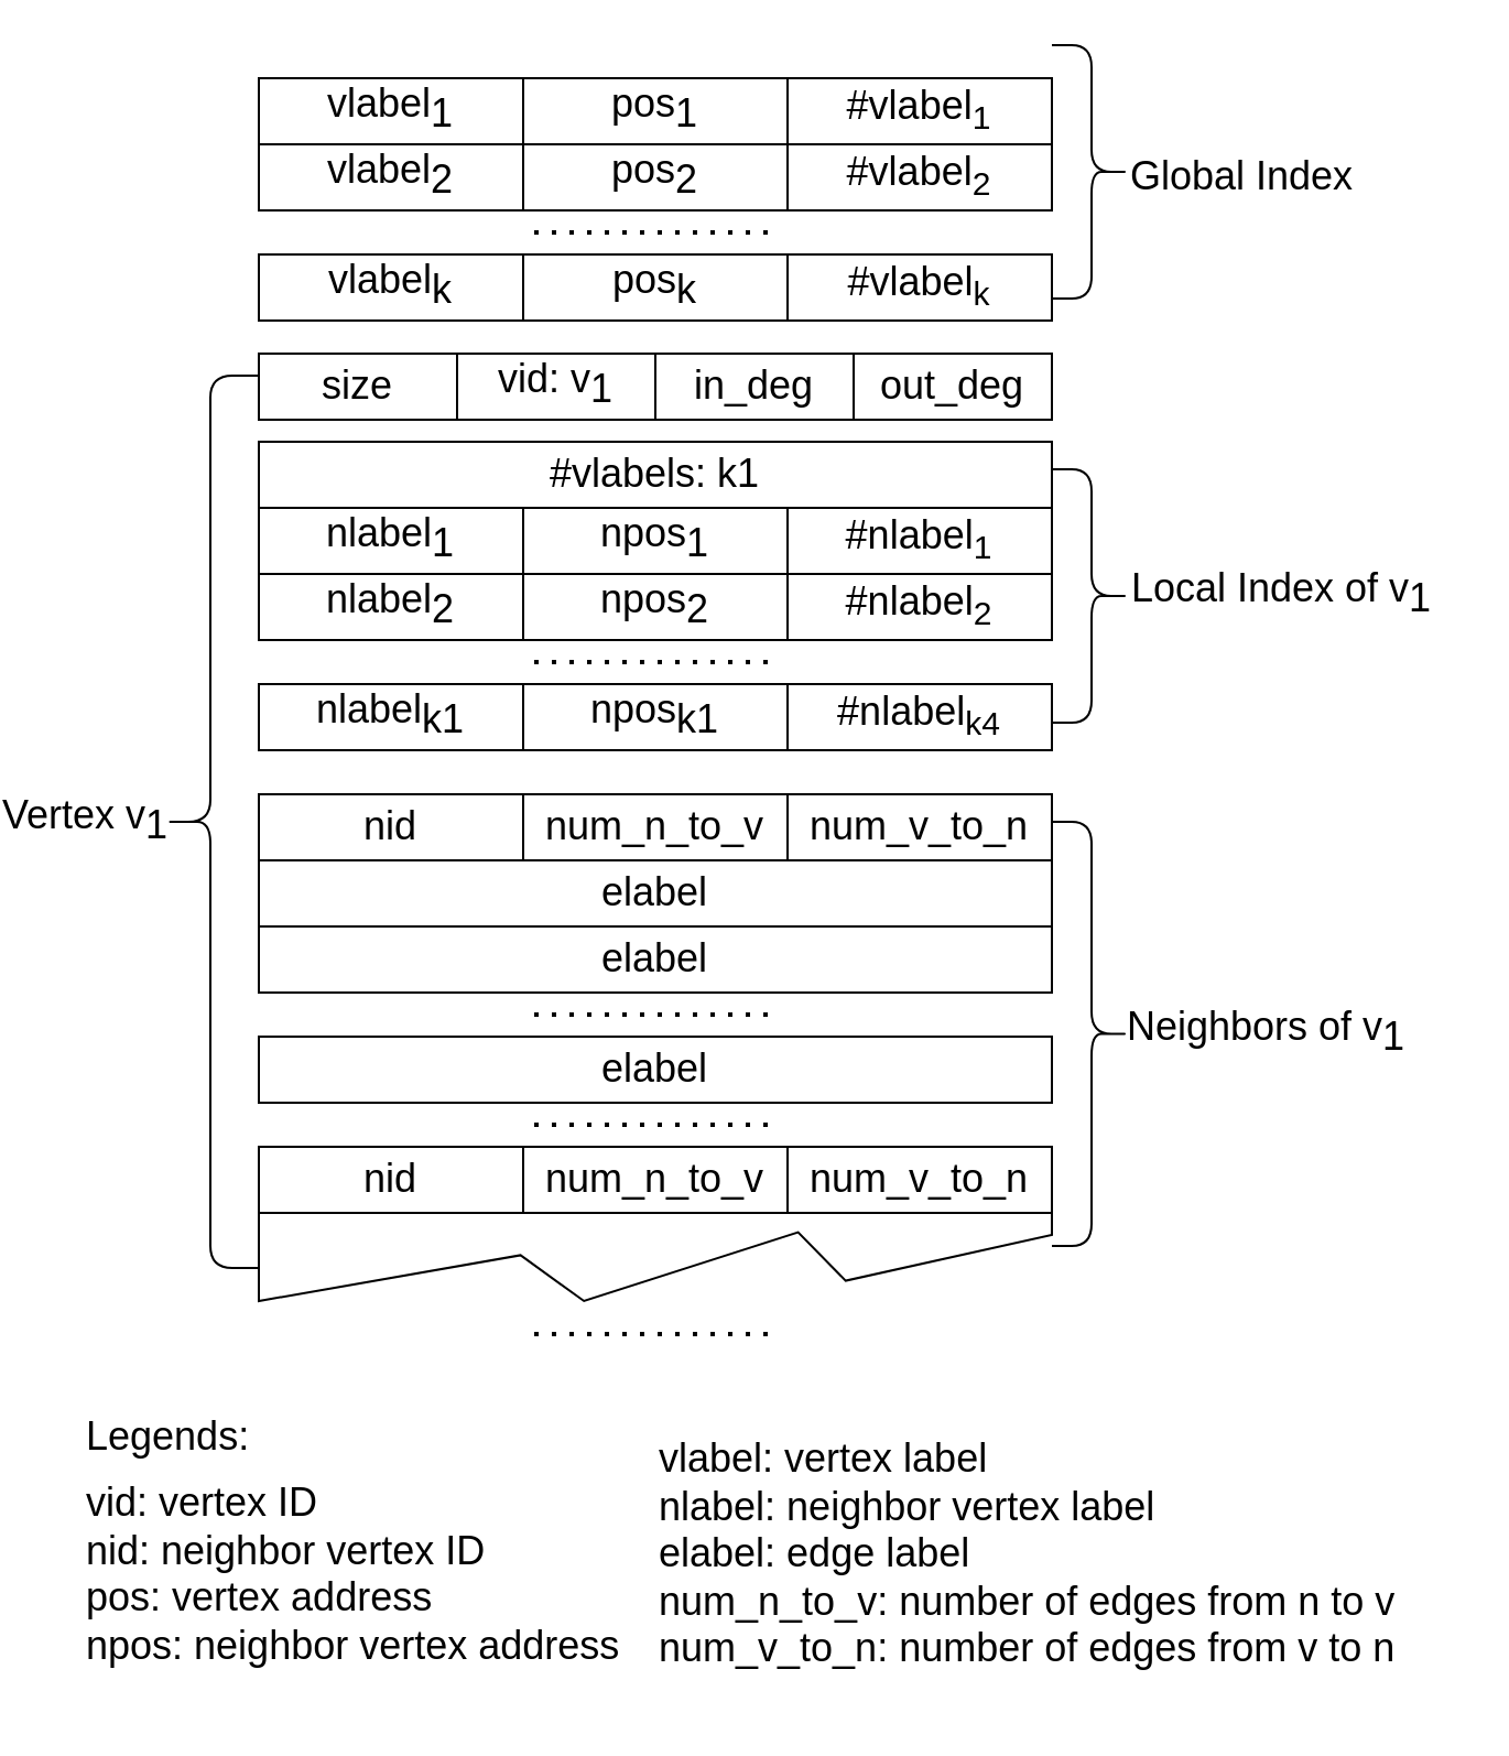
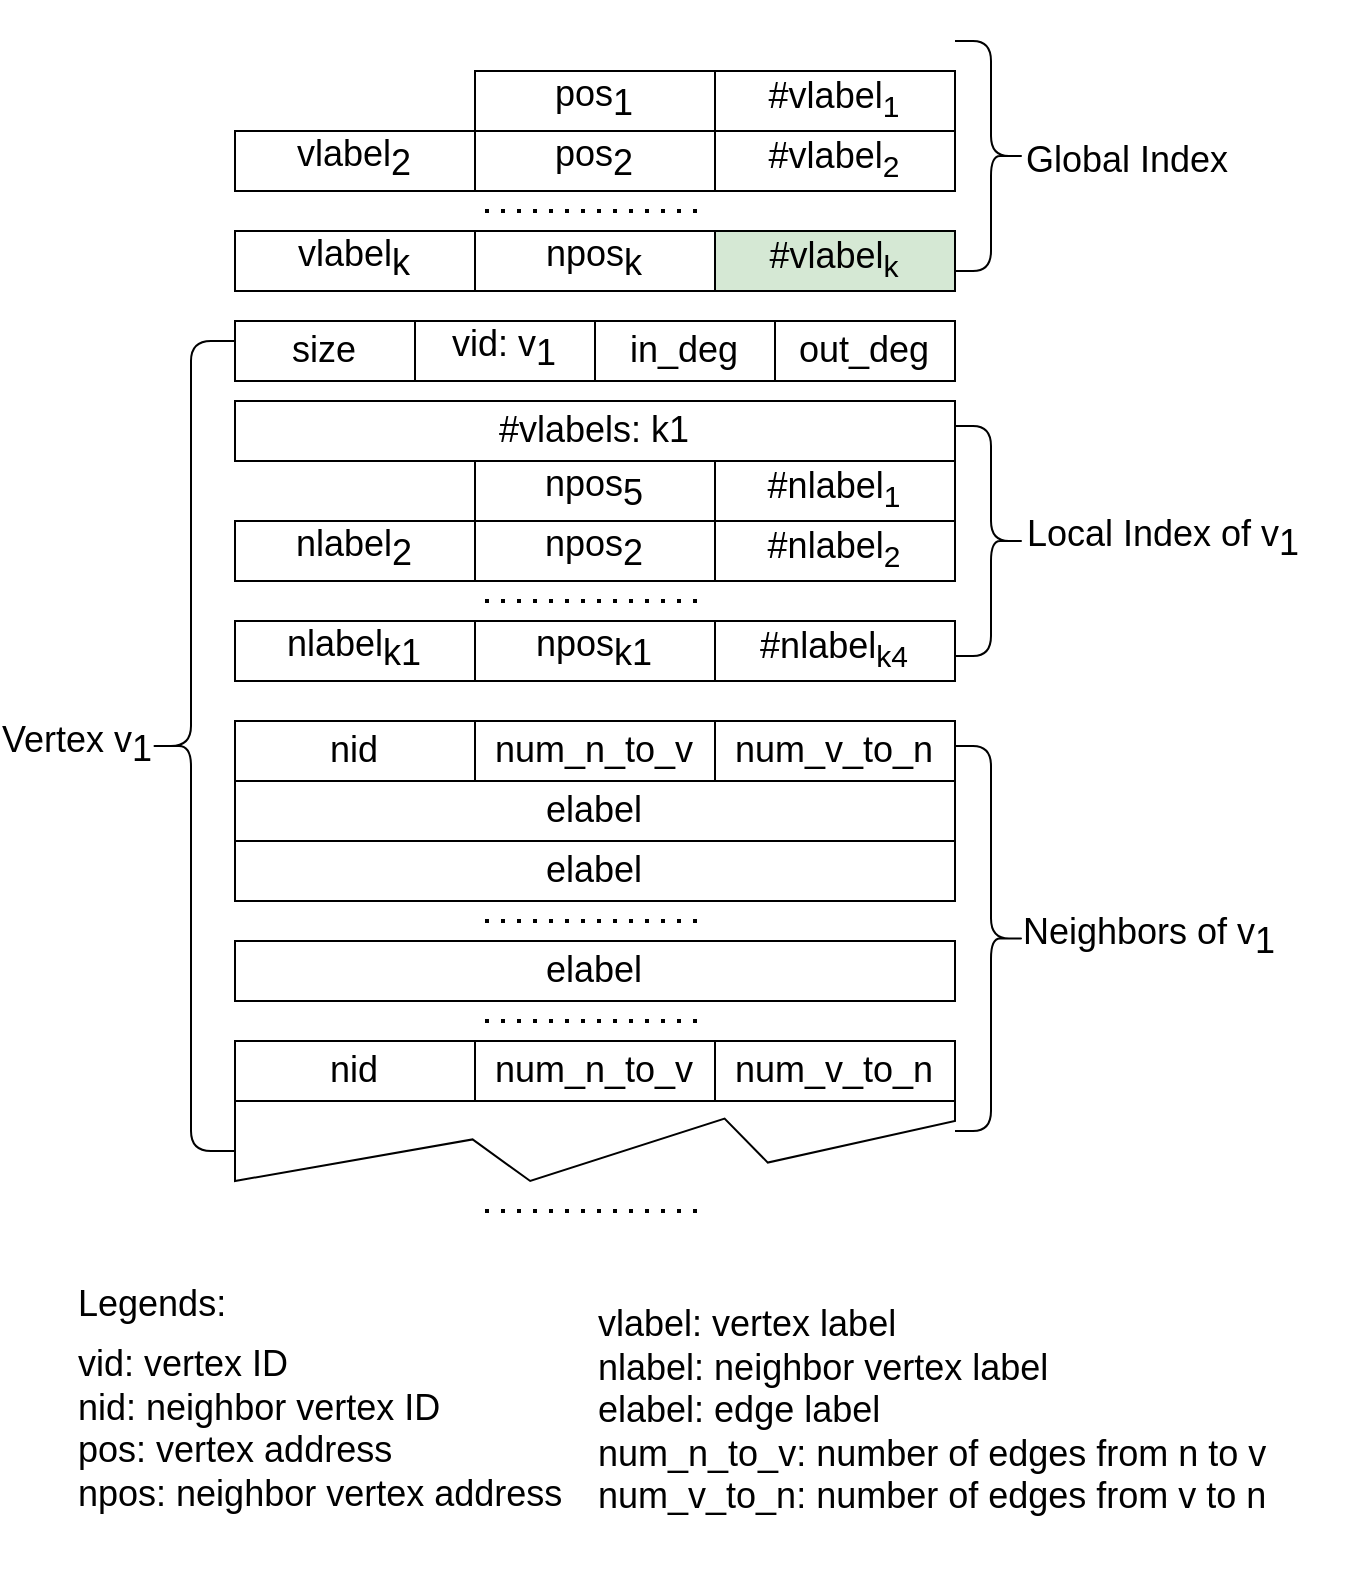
- <mxCell id="3" value="&lt;font style=&quot;font-size: 18px;&quot;&gt;vlabel&lt;sub style=&quot;font-size: 18px;&quot;&gt;1&lt;/sub&gt;&lt;/font&gt;" style="rounded=0;whiteSpace=wrap;html=1;fontSize=18;" parent="2" vertex="1"><mxGeometry width="120" height="30" as="geometry" /></mxCell>
- <mxCell id="12" value="pos&lt;span style=&quot;font-size: 18px;&quot;&gt;&lt;sub style=&quot;font-size: 18px;&quot;&gt;k&lt;/sub&gt;&lt;/span&gt;" style="rounded=0;whiteSpace=wrap;html=1;fontSize=18;" parent="10" vertex="1"><mxGeometry x="120" width="120" height="30" as="geometry" /></mxCell>
+ <mxCell id="12" value="npos&lt;span style=&quot;font-size: 18px;&quot;&gt;&lt;sub style=&quot;font-size: 18px;&quot;&gt;k&lt;/sub&gt;&lt;/span&gt;" style="rounded=0;whiteSpace=wrap;html=1;fontSize=18;" parent="10" vertex="1"><mxGeometry x="120" width="120" height="30" as="geometry" /></mxCell>
- <mxCell id="13" value="#vlabel&lt;sub&gt;k&lt;/sub&gt;" style="rounded=0;whiteSpace=wrap;html=1;fontSize=18;" parent="10" vertex="1"><mxGeometry x="240" width="120" height="30" as="geometry" /></mxCell>
+ <mxCell id="13" value="#vlabel&lt;sub&gt;k&lt;/sub&gt;" style="rounded=0;whiteSpace=wrap;html=1;fontSize=18;fillColor=#d5e8d4;" parent="10" vertex="1"><mxGeometry x="240" width="120" height="30" as="geometry" /></mxCell>
- <mxCell id="17" value="nlabel&lt;sub style=&quot;font-size: 18px&quot;&gt;1&lt;/sub&gt;" style="rounded=0;whiteSpace=wrap;html=1;fontSize=18;" parent="16" vertex="1"><mxGeometry width="120" height="30" as="geometry" /></mxCell>
- <mxCell id="18" value="npos&lt;sub style=&quot;font-size: 18px&quot;&gt;1&lt;/sub&gt;" style="rounded=0;whiteSpace=wrap;html=1;fontSize=18;" parent="16" vertex="1"><mxGeometry x="120" width="120" height="30" as="geometry" /></mxCell>
+ <mxCell id="18" value="npos&lt;sub style=&quot;font-size: 18px&quot;&gt;5&lt;/sub&gt;" style="rounded=0;whiteSpace=wrap;html=1;fontSize=18;" parent="16" vertex="1"><mxGeometry x="120" width="120" height="30" as="geometry" /></mxCell>
